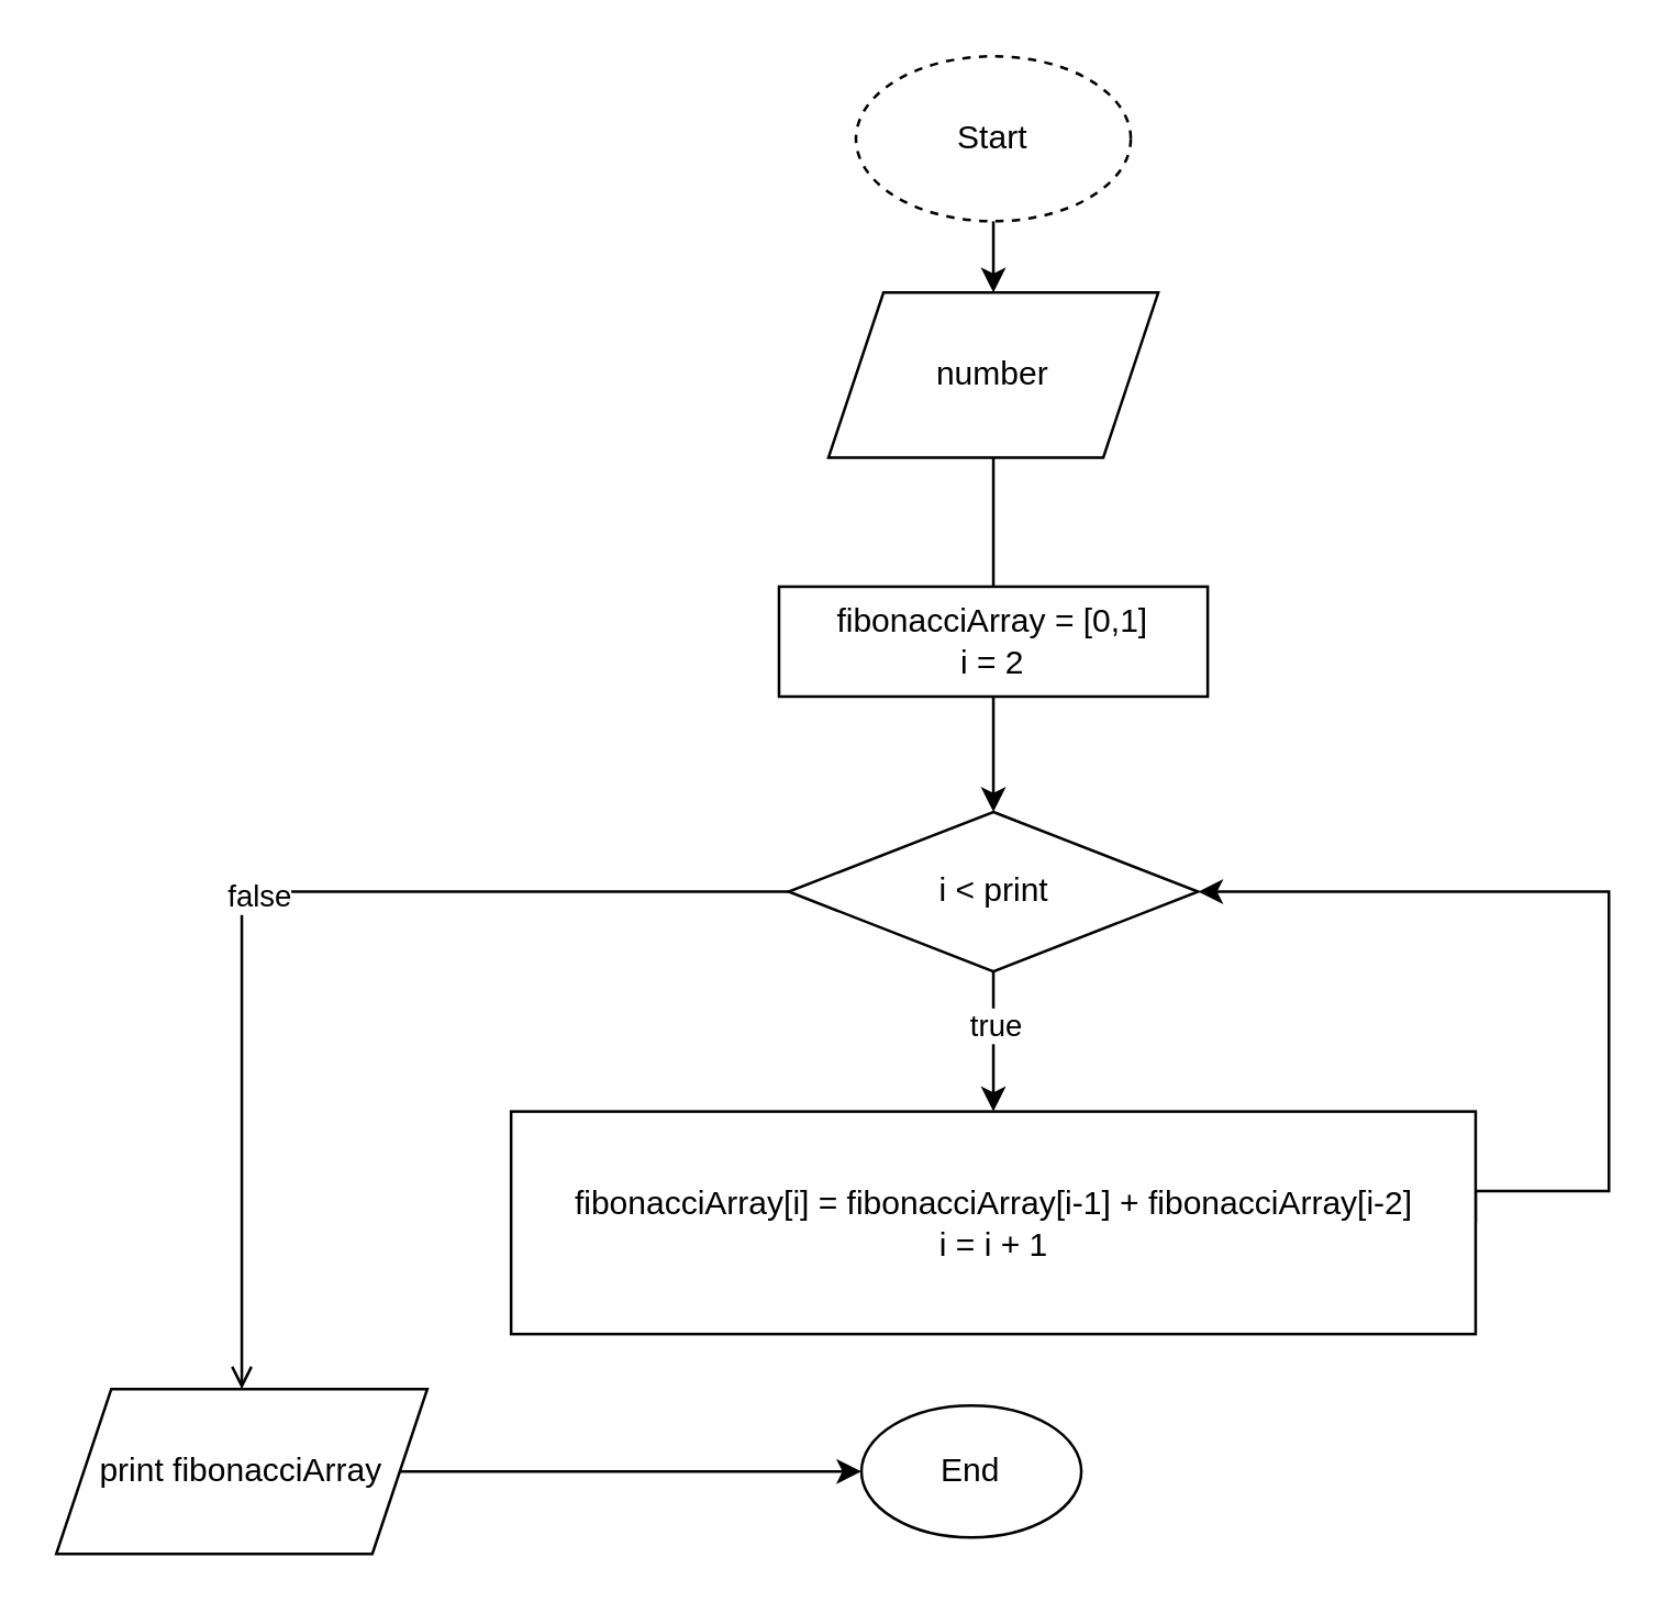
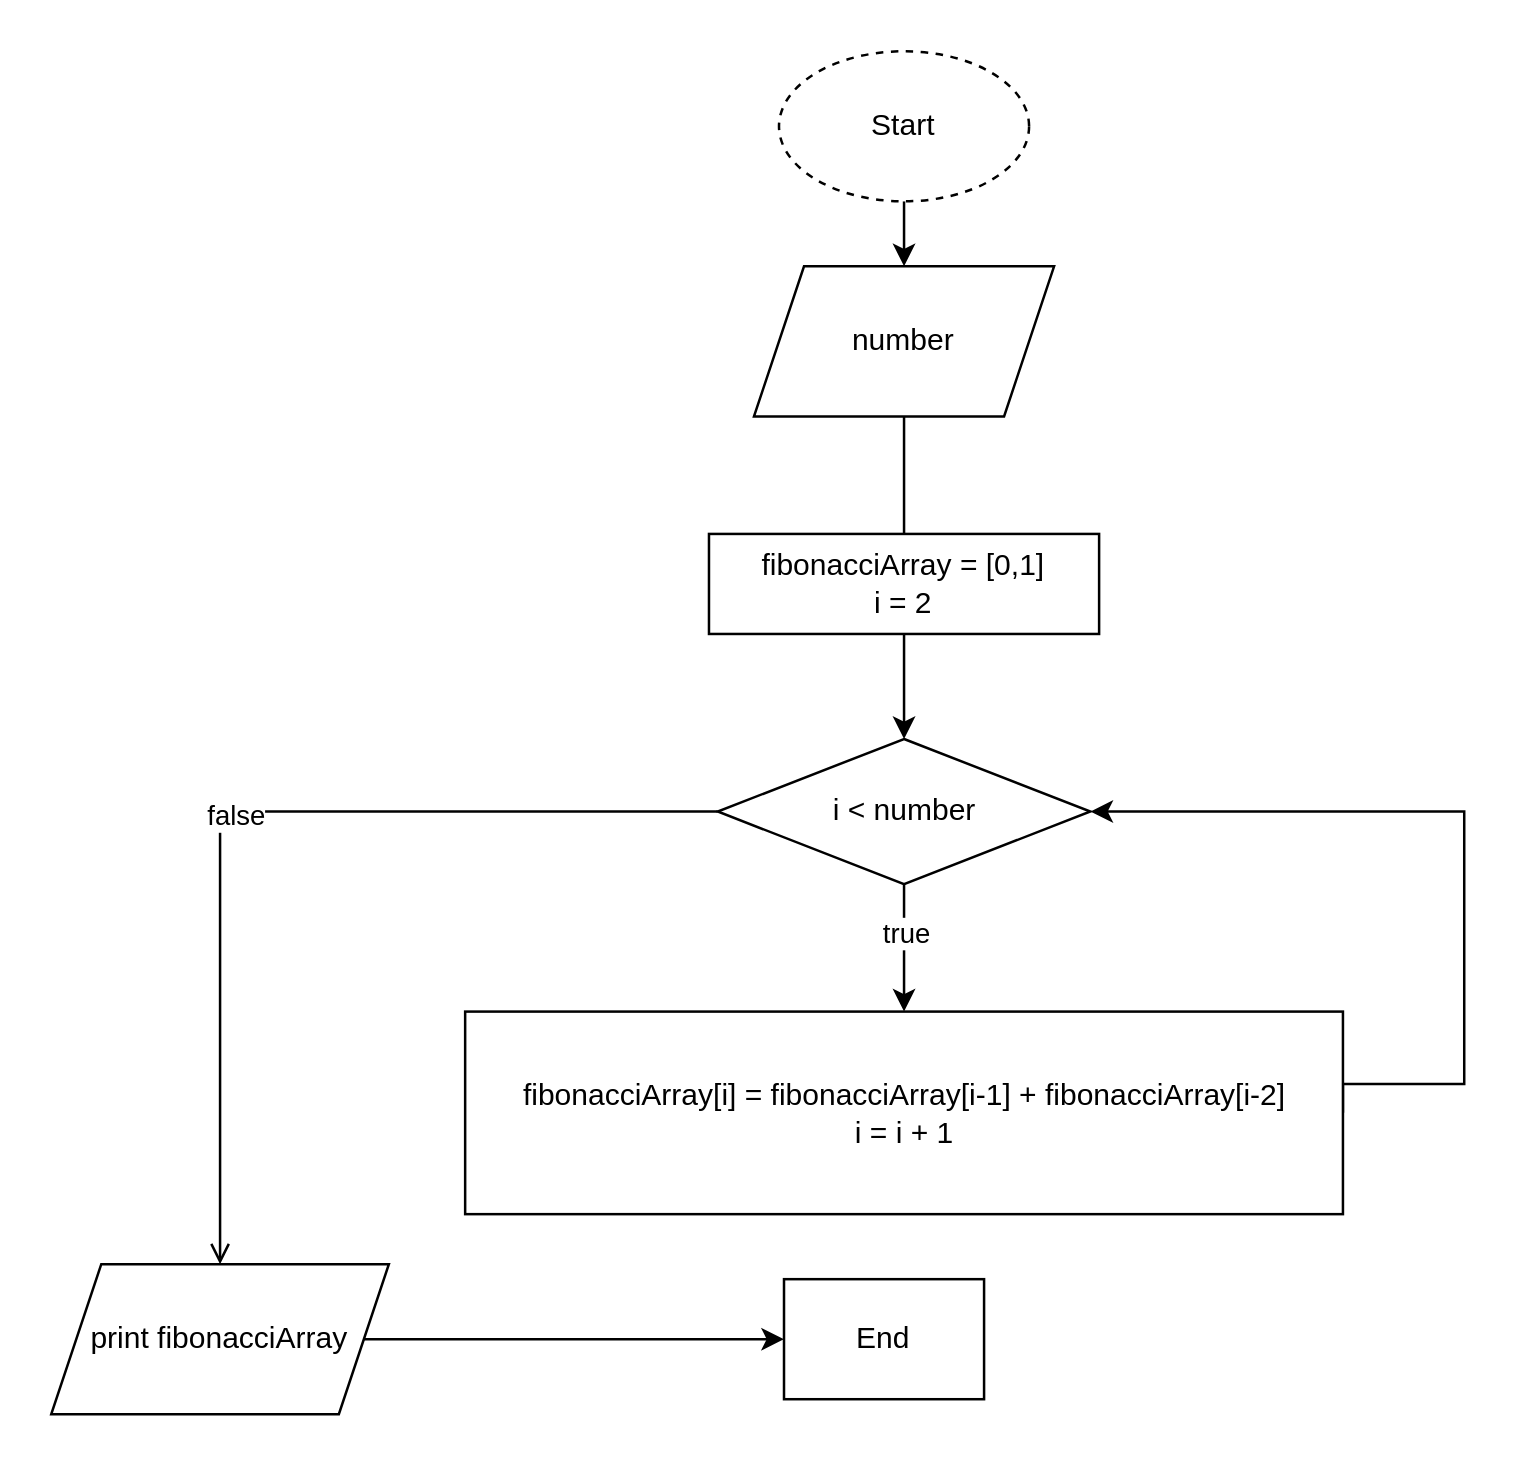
- <mxCell id="10" value="i &amp;lt; print" style="rhombus;whiteSpace=wrap;html=1;rounded=0;" vertex="1" parent="1"><mxGeometry x="286.5" y="295" width="149" height="58" as="geometry" /></mxCell>
+ <mxCell id="10" value="i &amp;lt; number" style="rhombus;whiteSpace=wrap;html=1;rounded=0;" vertex="1" parent="1"><mxGeometry x="286.5" y="295" width="149" height="58" as="geometry" /></mxCell>
- <mxCell id="17" value="End" style="ellipse;whiteSpace=wrap;html=1;rounded=0;" vertex="1" parent="1"><mxGeometry x="313" y="511" width="80" height="48" as="geometry" /></mxCell>
+ <mxCell id="17" value="End" style="whiteSpace=wrap;html=1;rounded=0;" vertex="1" parent="1"><mxGeometry x="313" y="511" width="80" height="48" as="geometry" /></mxCell>
